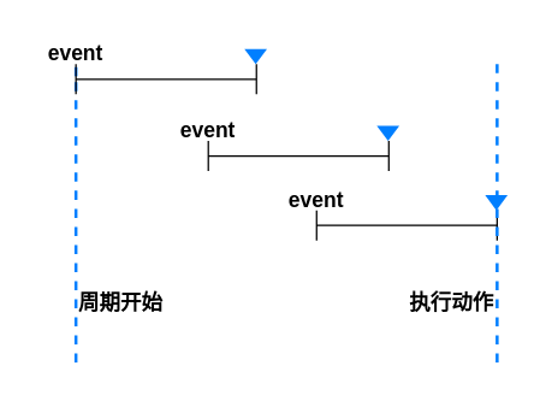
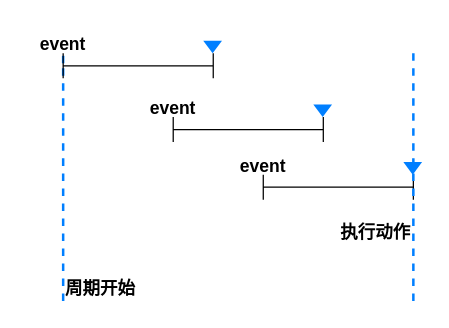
- <mxCell id="17" value="&lt;b&gt;&lt;font style=&quot;font-size: 14px;&quot;&gt;周期开始&lt;/font&gt;&lt;/b&gt;" style="text;html=1;strokeColor=none;fillColor=none;align=center;verticalAlign=middle;whiteSpace=wrap;rounded=0;" vertex="1" parent="1"><mxGeometry x="50" y="185" width="60" height="30" as="geometry" /></mxCell>
+ <mxCell id="17" value="&lt;b&gt;&lt;font style=&quot;font-size: 14px;&quot;&gt;周期开始&lt;/font&gt;&lt;/b&gt;" style="text;html=1;strokeColor=none;fillColor=none;align=center;verticalAlign=middle;whiteSpace=wrap;rounded=0;" vertex="1" parent="1"><mxGeometry x="50" y="215" width="60" height="30" as="geometry" /></mxCell>
- <mxCell id="18" value="&lt;b&gt;&lt;font style=&quot;font-size: 14px;&quot;&gt;执行动作&lt;/font&gt;&lt;/b&gt;" style="text;html=1;strokeColor=none;fillColor=none;align=center;verticalAlign=middle;whiteSpace=wrap;rounded=0;" vertex="1" parent="1"><mxGeometry x="270" y="185" width="60" height="30" as="geometry" /></mxCell>
+ <mxCell id="18" value="&lt;b&gt;&lt;font style=&quot;font-size: 14px;&quot;&gt;执行动作&lt;/font&gt;&lt;/b&gt;" style="text;html=1;strokeColor=none;fillColor=none;align=center;verticalAlign=middle;whiteSpace=wrap;rounded=0;" vertex="1" parent="1"><mxGeometry x="270" y="170" width="60" height="30" as="geometry" /></mxCell>
